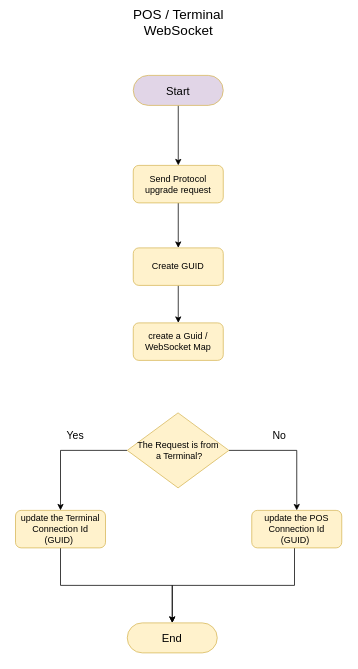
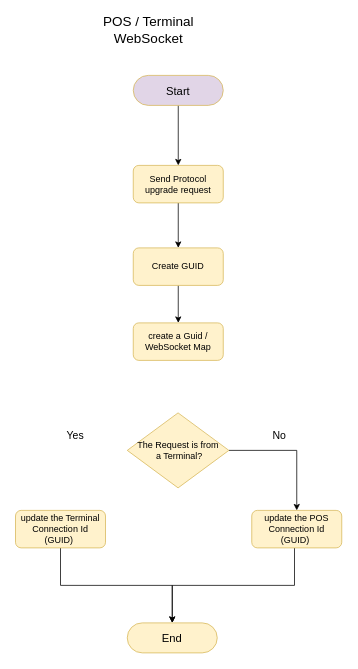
- <mxCell id="2" value="&lt;font style=&quot;font-size: 18px&quot;&gt;POS / Terminal WebSocket&lt;/font&gt;" style="text;html=1;strokeColor=none;fillColor=none;align=center;verticalAlign=middle;whiteSpace=wrap;rounded=0;" vertex="1" parent="1"><mxGeometry x="140" y="20" width="195" height="20" as="geometry" /></mxCell>
+ <mxCell id="2" value="&lt;font style=&quot;font-size: 18px&quot;&gt;POS / Terminal WebSocket&lt;/font&gt;" style="text;html=1;strokeColor=none;fillColor=none;align=center;verticalAlign=middle;whiteSpace=wrap;rounded=0;" vertex="1" parent="1"><mxGeometry x="100" y="30" width="195" height="20" as="geometry" /></mxCell>
- <mxCell id="10" style="edgeStyle=orthogonalEdgeStyle;rounded=0;orthogonalLoop=1;jettySize=auto;html=1;exitX=0;exitY=0.5;exitDx=0;exitDy=0;" edge="1" parent="1" source="12" target="16"><mxGeometry relative="1" as="geometry" /></mxCell>
